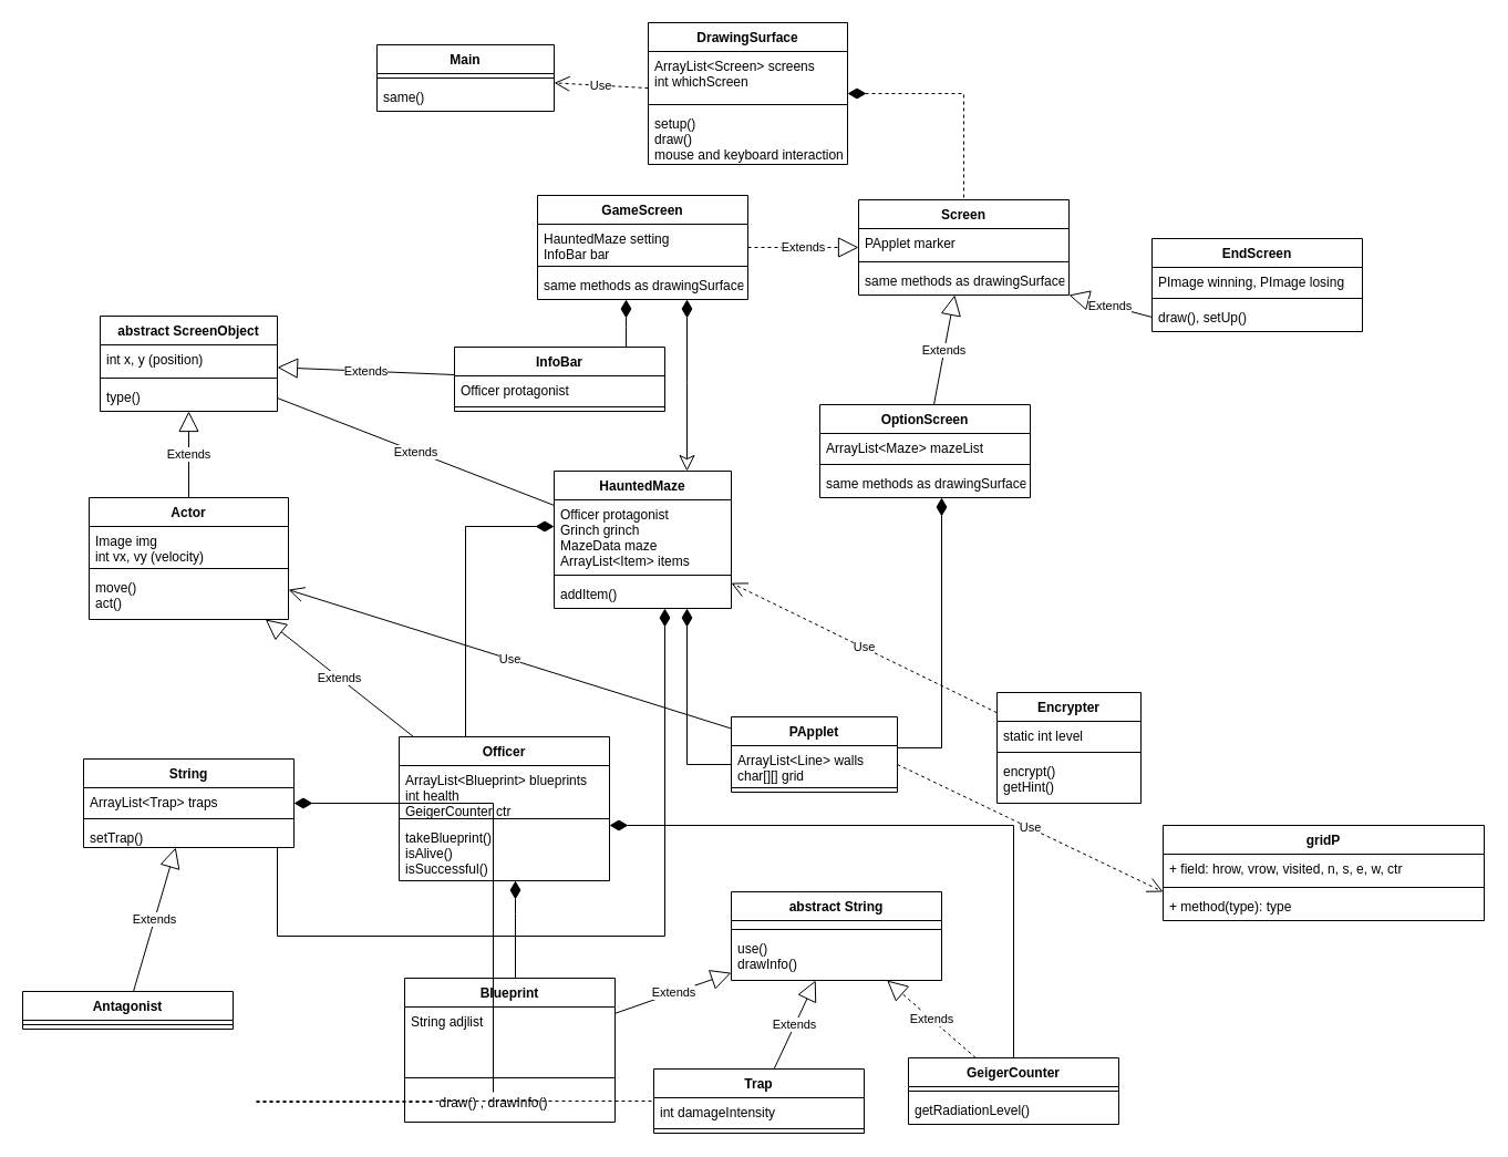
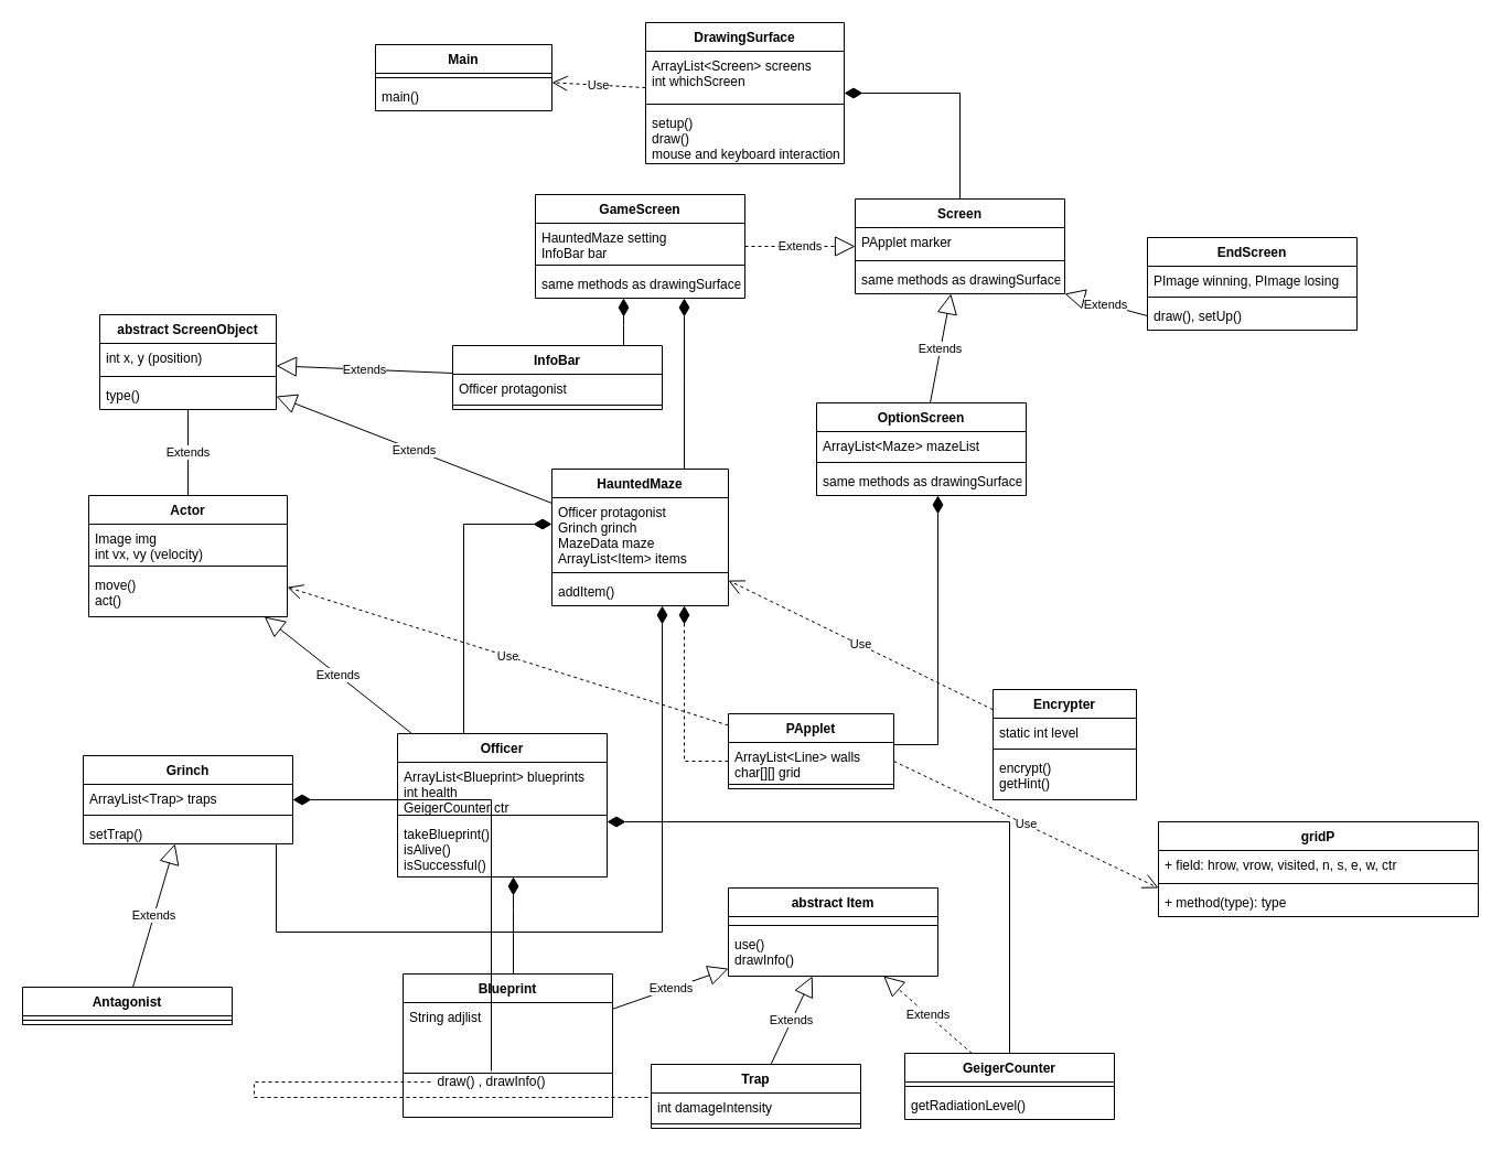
- <mxCell id="4" value="same()" style="text;strokeColor=none;fillColor=none;align=left;verticalAlign=top;spacingLeft=4;spacingRight=4;overflow=hidden;rotatable=0;points=[[0,0.5],[1,0.5]];portConstraint=eastwest;" vertex="1" parent="2"><mxGeometry y="34" width="160" height="26" as="geometry" /></mxCell>
+ <mxCell id="4" value="main()" style="text;strokeColor=none;fillColor=none;align=left;verticalAlign=top;spacingLeft=4;spacingRight=4;overflow=hidden;rotatable=0;points=[[0,0.5],[1,0.5]];portConstraint=eastwest;" vertex="1" parent="2"><mxGeometry y="34" width="160" height="26" as="geometry" /></mxCell>
- <mxCell id="61" value="" style="endArrow=none;html=1;endSize=12;startArrow=diamondThin;startSize=14;startFill=1;edgeStyle=orthogonalEdgeStyle;align=left;verticalAlign=bottom;rounded=0;endFill=0;dashed=1;" edge="1" parent="1" source="5" target="39"><mxGeometry x="-1" y="3" relative="1" as="geometry"><mxPoint x="865" y="310" as="sourcePoint" /><mxPoint x="705" y="310" as="targetPoint" /></mxGeometry></mxCell>
+ <mxCell id="61" value="" style="endArrow=none;html=1;endSize=12;startArrow=diamondThin;startSize=14;startFill=1;edgeStyle=orthogonalEdgeStyle;align=left;verticalAlign=bottom;rounded=0;endFill=0;" edge="1" parent="1" source="5" target="39"><mxGeometry x="-1" y="3" relative="1" as="geometry"><mxPoint x="865" y="310" as="sourcePoint" /><mxPoint x="705" y="310" as="targetPoint" /></mxGeometry></mxCell>
- <mxCell id="79" value="Extends" style="endArrow=none;endSize=16;endFill=0;html=1;rounded=0;" edge="1" parent="1" source="80" target="16"><mxGeometry width="160" relative="1" as="geometry"><mxPoint x="530" y="456.176" as="sourcePoint" /><mxPoint x="300" y="344.681" as="targetPoint" /></mxGeometry></mxCell>
+ <mxCell id="79" value="Extends" style="endArrow=block;endSize=16;endFill=0;html=1;rounded=0;" edge="1" parent="1" source="80" target="16"><mxGeometry width="160" relative="1" as="geometry"><mxPoint x="530" y="456.176" as="sourcePoint" /><mxPoint x="300" y="344.681" as="targetPoint" /></mxGeometry></mxCell>
- <mxCell id="56" value="Extends" style="endArrow=block;endSize=16;endFill=0;html=1;rounded=0;" edge="1" parent="1" source="12" target="16"><mxGeometry width="160" relative="1" as="geometry"><mxPoint x="668.97" y="894.014" as="sourcePoint" /><mxPoint x="626.04" y="817.982" as="targetPoint" /></mxGeometry></mxCell>
+ <mxCell id="56" value="Extends" style="endArrow=none;endSize=16;endFill=0;html=1;rounded=0;" edge="1" parent="1" source="12" target="16"><mxGeometry width="160" relative="1" as="geometry"><mxPoint x="668.97" y="894.014" as="sourcePoint" /><mxPoint x="626.04" y="817.982" as="targetPoint" /></mxGeometry></mxCell>
- <mxCell id="77" value="" style="endArrow=classic;html=1;endSize=12;startArrow=diamondThin;startSize=14;startFill=1;edgeStyle=orthogonalEdgeStyle;align=left;verticalAlign=bottom;rounded=0;endFill=0;" edge="1" parent="1" source="72" target="80"><mxGeometry x="-1" y="3" relative="1" as="geometry"><mxPoint x="585" y="315" as="sourcePoint" /><mxPoint x="670" y="445" as="targetPoint" /><Array as="points"><mxPoint x="620" y="345" /><mxPoint x="620" y="345" /></Array></mxGeometry></mxCell>
+ <mxCell id="77" value="" style="endArrow=none;html=1;endSize=12;startArrow=diamondThin;startSize=14;startFill=1;edgeStyle=orthogonalEdgeStyle;align=left;verticalAlign=bottom;rounded=0;endFill=0;" edge="1" parent="1" source="72" target="80"><mxGeometry x="-1" y="3" relative="1" as="geometry"><mxPoint x="585" y="315" as="sourcePoint" /><mxPoint x="670" y="445" as="targetPoint" /><Array as="points"><mxPoint x="620" y="345" /><mxPoint x="620" y="345" /></Array></mxGeometry></mxCell>
- <mxCell id="67" value="Use" style="endArrow=open;endSize=12;dashed=0;html=1;rounded=0;" edge="1" parent="1" source="9" target="12"><mxGeometry width="160" relative="1" as="geometry"><mxPoint x="660" y="615" as="sourcePoint" /><mxPoint x="550" y="303.348" as="targetPoint" /></mxGeometry></mxCell>
+ <mxCell id="67" value="Use" style="endArrow=open;endSize=12;dashed=1;html=1;rounded=0;" edge="1" parent="1" source="9" target="12"><mxGeometry width="160" relative="1" as="geometry"><mxPoint x="660" y="615" as="sourcePoint" /><mxPoint x="550" y="303.348" as="targetPoint" /></mxGeometry></mxCell>
- <mxCell id="64" value="" style="endArrow=none;html=1;endSize=12;startArrow=diamondThin;startSize=14;startFill=1;edgeStyle=orthogonalEdgeStyle;align=left;verticalAlign=bottom;rounded=0;endFill=0;" edge="1" parent="1" source="80" target="9"><mxGeometry x="-1" y="3" relative="1" as="geometry"><mxPoint x="625" y="535" as="sourcePoint" /><mxPoint x="850" y="710" as="targetPoint" /><Array as="points"><mxPoint x="620" y="690" /></Array></mxGeometry></mxCell>
+ <mxCell id="64" value="" style="endArrow=none;html=1;endSize=12;startArrow=diamondThin;startSize=14;startFill=1;edgeStyle=orthogonalEdgeStyle;align=left;verticalAlign=bottom;rounded=0;endFill=0;dashed=1;" edge="1" parent="1" source="80" target="9"><mxGeometry x="-1" y="3" relative="1" as="geometry"><mxPoint x="625" y="535" as="sourcePoint" /><mxPoint x="850" y="710" as="targetPoint" /><Array as="points"><mxPoint x="620" y="690" /></Array></mxGeometry></mxCell>
- <mxCell id="28" value="String" style="swimlane;fontStyle=1;align=center;verticalAlign=top;childLayout=stackLayout;horizontal=1;startSize=26;horizontalStack=0;resizeParent=1;resizeParentMax=0;resizeLast=0;collapsible=1;marginBottom=0;" vertex="1" parent="1"><mxGeometry x="75" y="685" width="190" height="80" as="geometry" /></mxCell>
+ <mxCell id="28" value="Grinch" style="swimlane;fontStyle=1;align=center;verticalAlign=top;childLayout=stackLayout;horizontal=1;startSize=26;horizontalStack=0;resizeParent=1;resizeParentMax=0;resizeLast=0;collapsible=1;marginBottom=0;" vertex="1" parent="1"><mxGeometry x="75" y="685" width="190" height="80" as="geometry" /></mxCell>
- <mxCell id="24" value="abstract String" style="swimlane;fontStyle=1;align=center;verticalAlign=top;childLayout=stackLayout;horizontal=1;startSize=26;horizontalStack=0;resizeParent=1;resizeParentMax=0;resizeLast=0;collapsible=1;marginBottom=0;" vertex="1" parent="1"><mxGeometry x="660" y="805" width="190" height="80" as="geometry" /></mxCell>
+ <mxCell id="24" value="abstract Item" style="swimlane;fontStyle=1;align=center;verticalAlign=top;childLayout=stackLayout;horizontal=1;startSize=26;horizontalStack=0;resizeParent=1;resizeParentMax=0;resizeLast=0;collapsible=1;marginBottom=0;" vertex="1" parent="1"><mxGeometry x="660" y="805" width="190" height="80" as="geometry" /></mxCell>
- <mxCell id="94" value="draw() , drawInfo()" style="text;html=1;align=center;verticalAlign=middle;resizable=0;points=[];autosize=1;strokeColor=none;fillColor=none;" vertex="1" parent="1"><mxGeometry x="390" y="986" width="110" height="20" as="geometry" /></mxCell>
+ <mxCell id="94" value="draw() , drawInfo()" style="text;html=1;align=center;verticalAlign=middle;resizable=0;points=[];autosize=1;strokeColor=none;fillColor=none;" vertex="1" parent="1"><mxGeometry x="390" y="971" width="110" height="20" as="geometry" /></mxCell>
